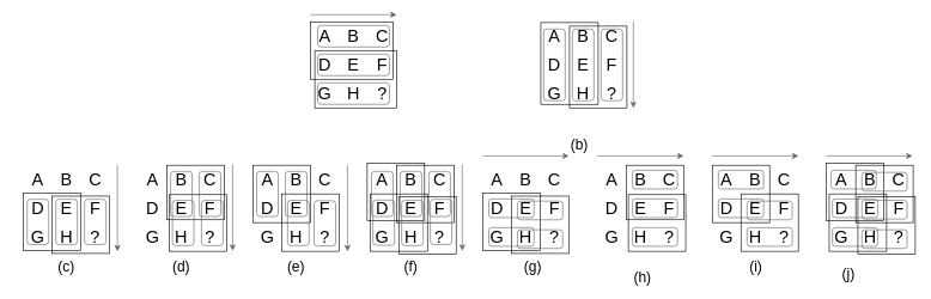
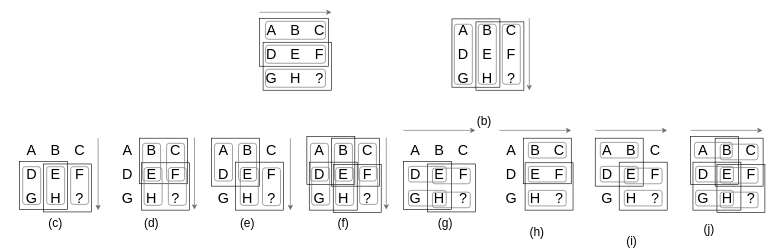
- <mxCell id="142" value="&lt;font style=&quot;font-size: 20px&quot;&gt;(i)&lt;/font&gt;" style="text;html=1;strokeColor=none;fillColor=none;align=center;verticalAlign=middle;whiteSpace=wrap;rounded=0;" parent="1" vertex="1"><mxGeometry x="992.5" y="360" width="120" height="20" as="geometry" /></mxCell>
+ <mxCell id="142" value="&lt;font style=&quot;font-size: 20px&quot;&gt;(i)&lt;/font&gt;" style="text;html=1;strokeColor=none;fillColor=none;align=center;verticalAlign=middle;whiteSpace=wrap;rounded=0;" parent="1" vertex="1"><mxGeometry x="992.5" y="390" width="120" height="20" as="geometry" /></mxCell>
